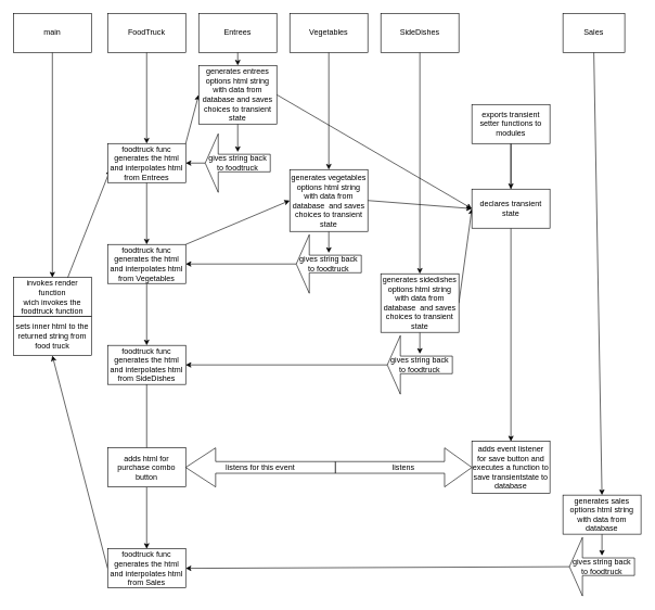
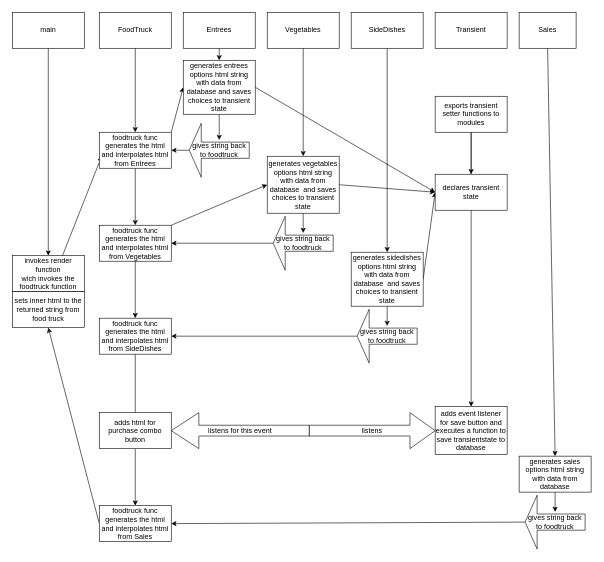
+ <mxCell id="13" value="Transient" style="rounded=0;whiteSpace=wrap;html=1;" vertex="1" parent="1"><mxGeometry x="725" y="20" width="120" height="60" as="geometry" /></mxCell>
